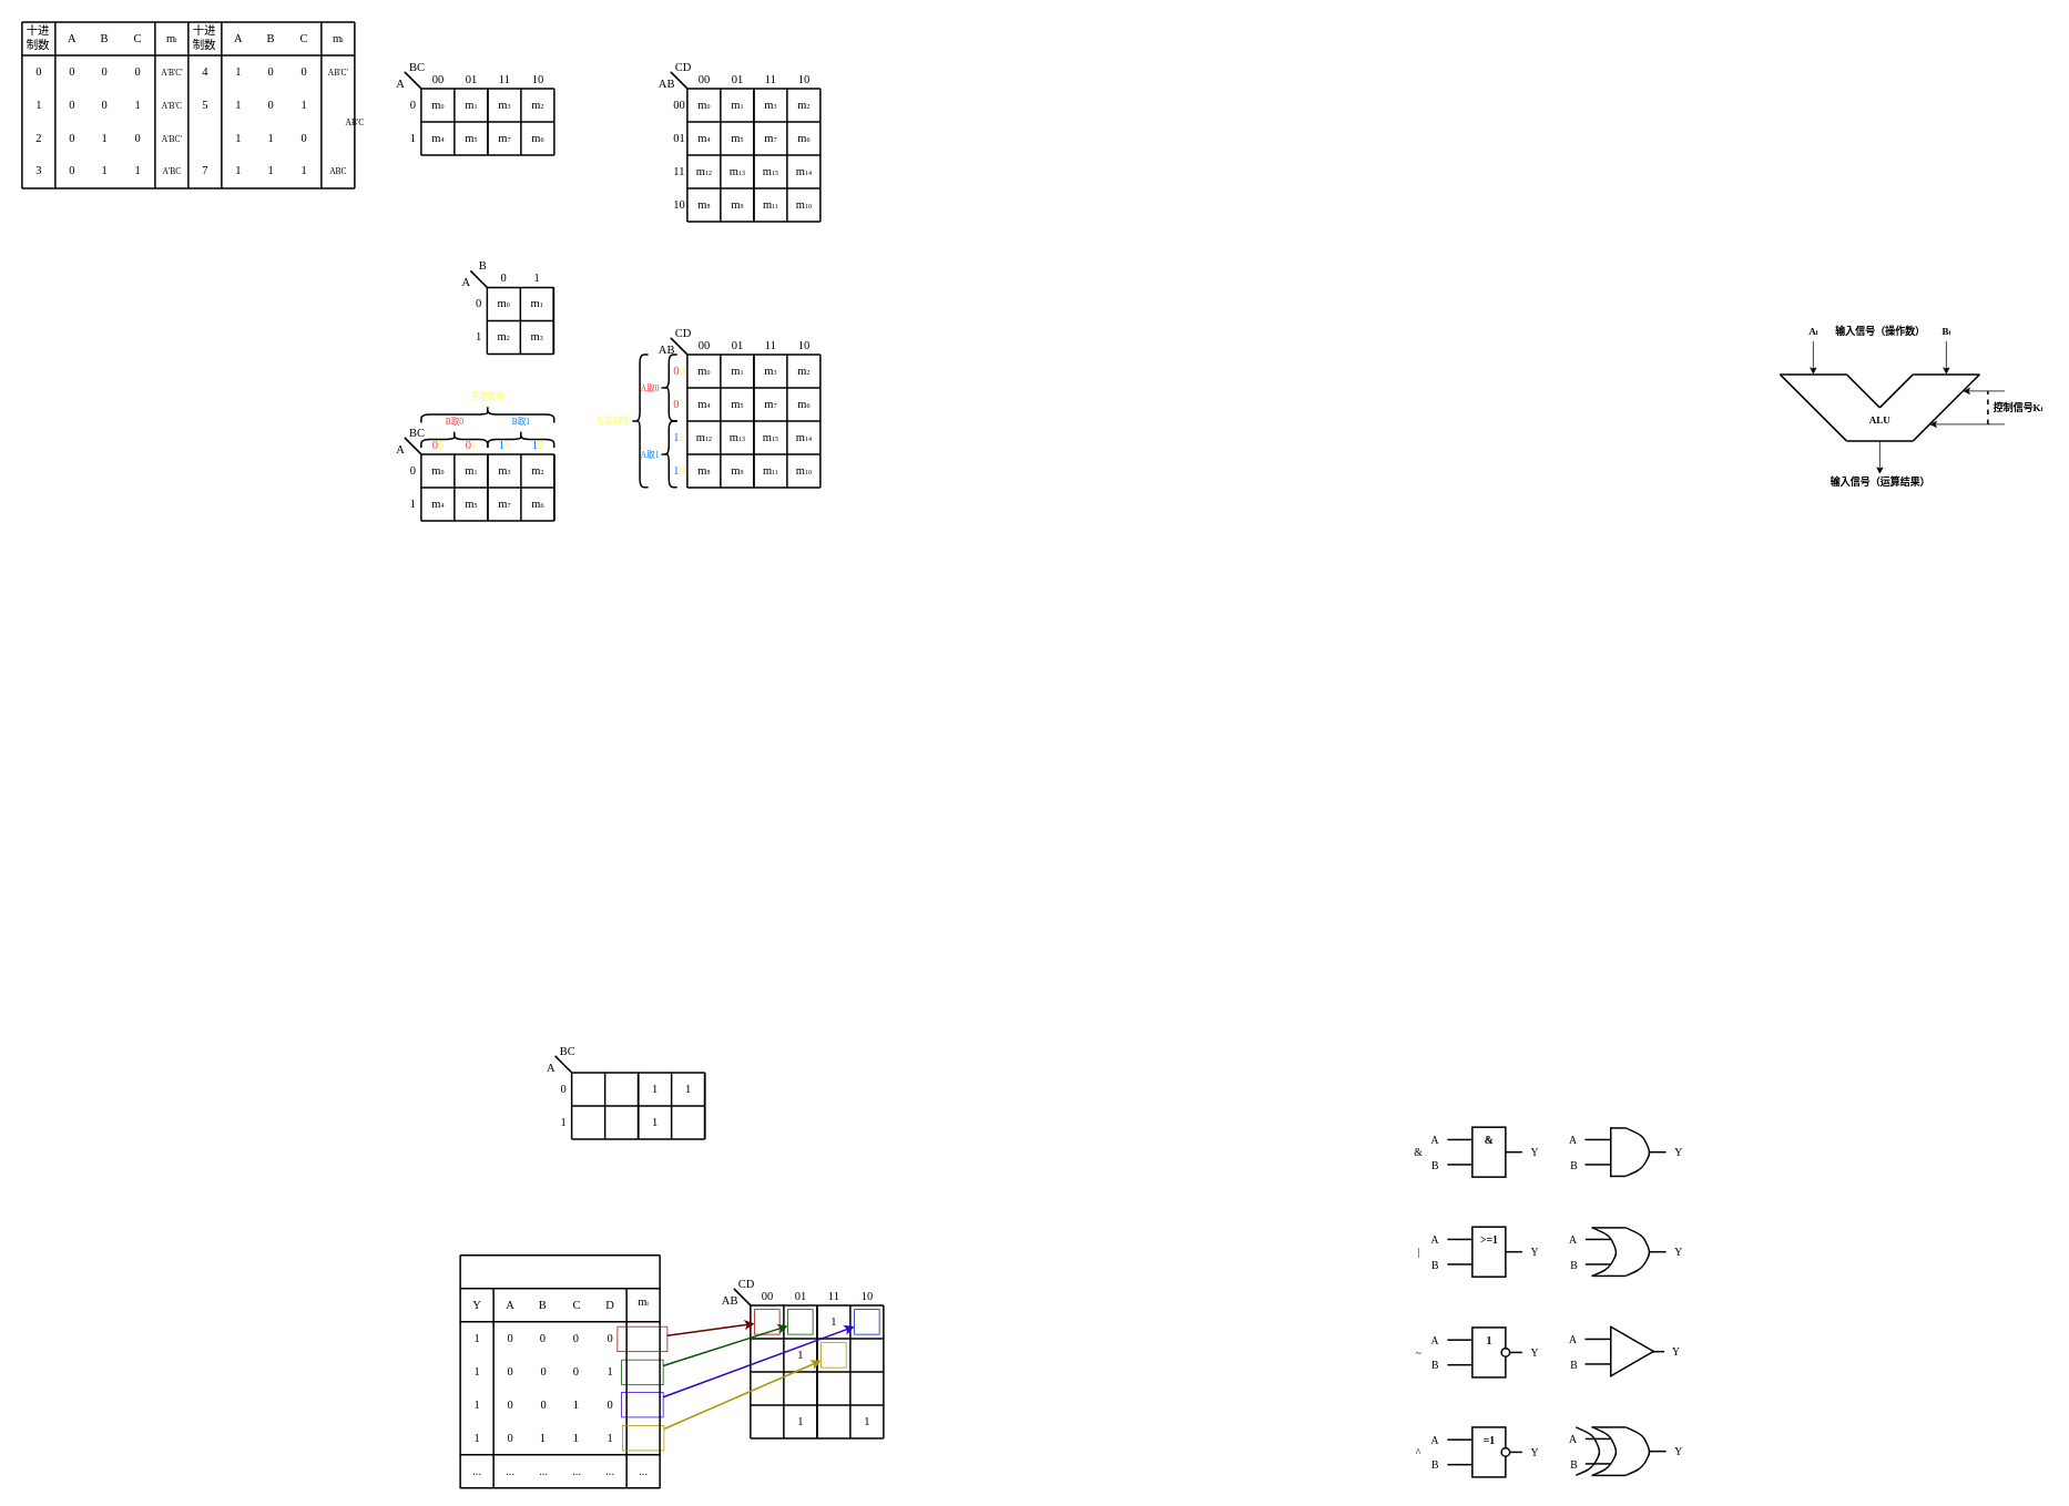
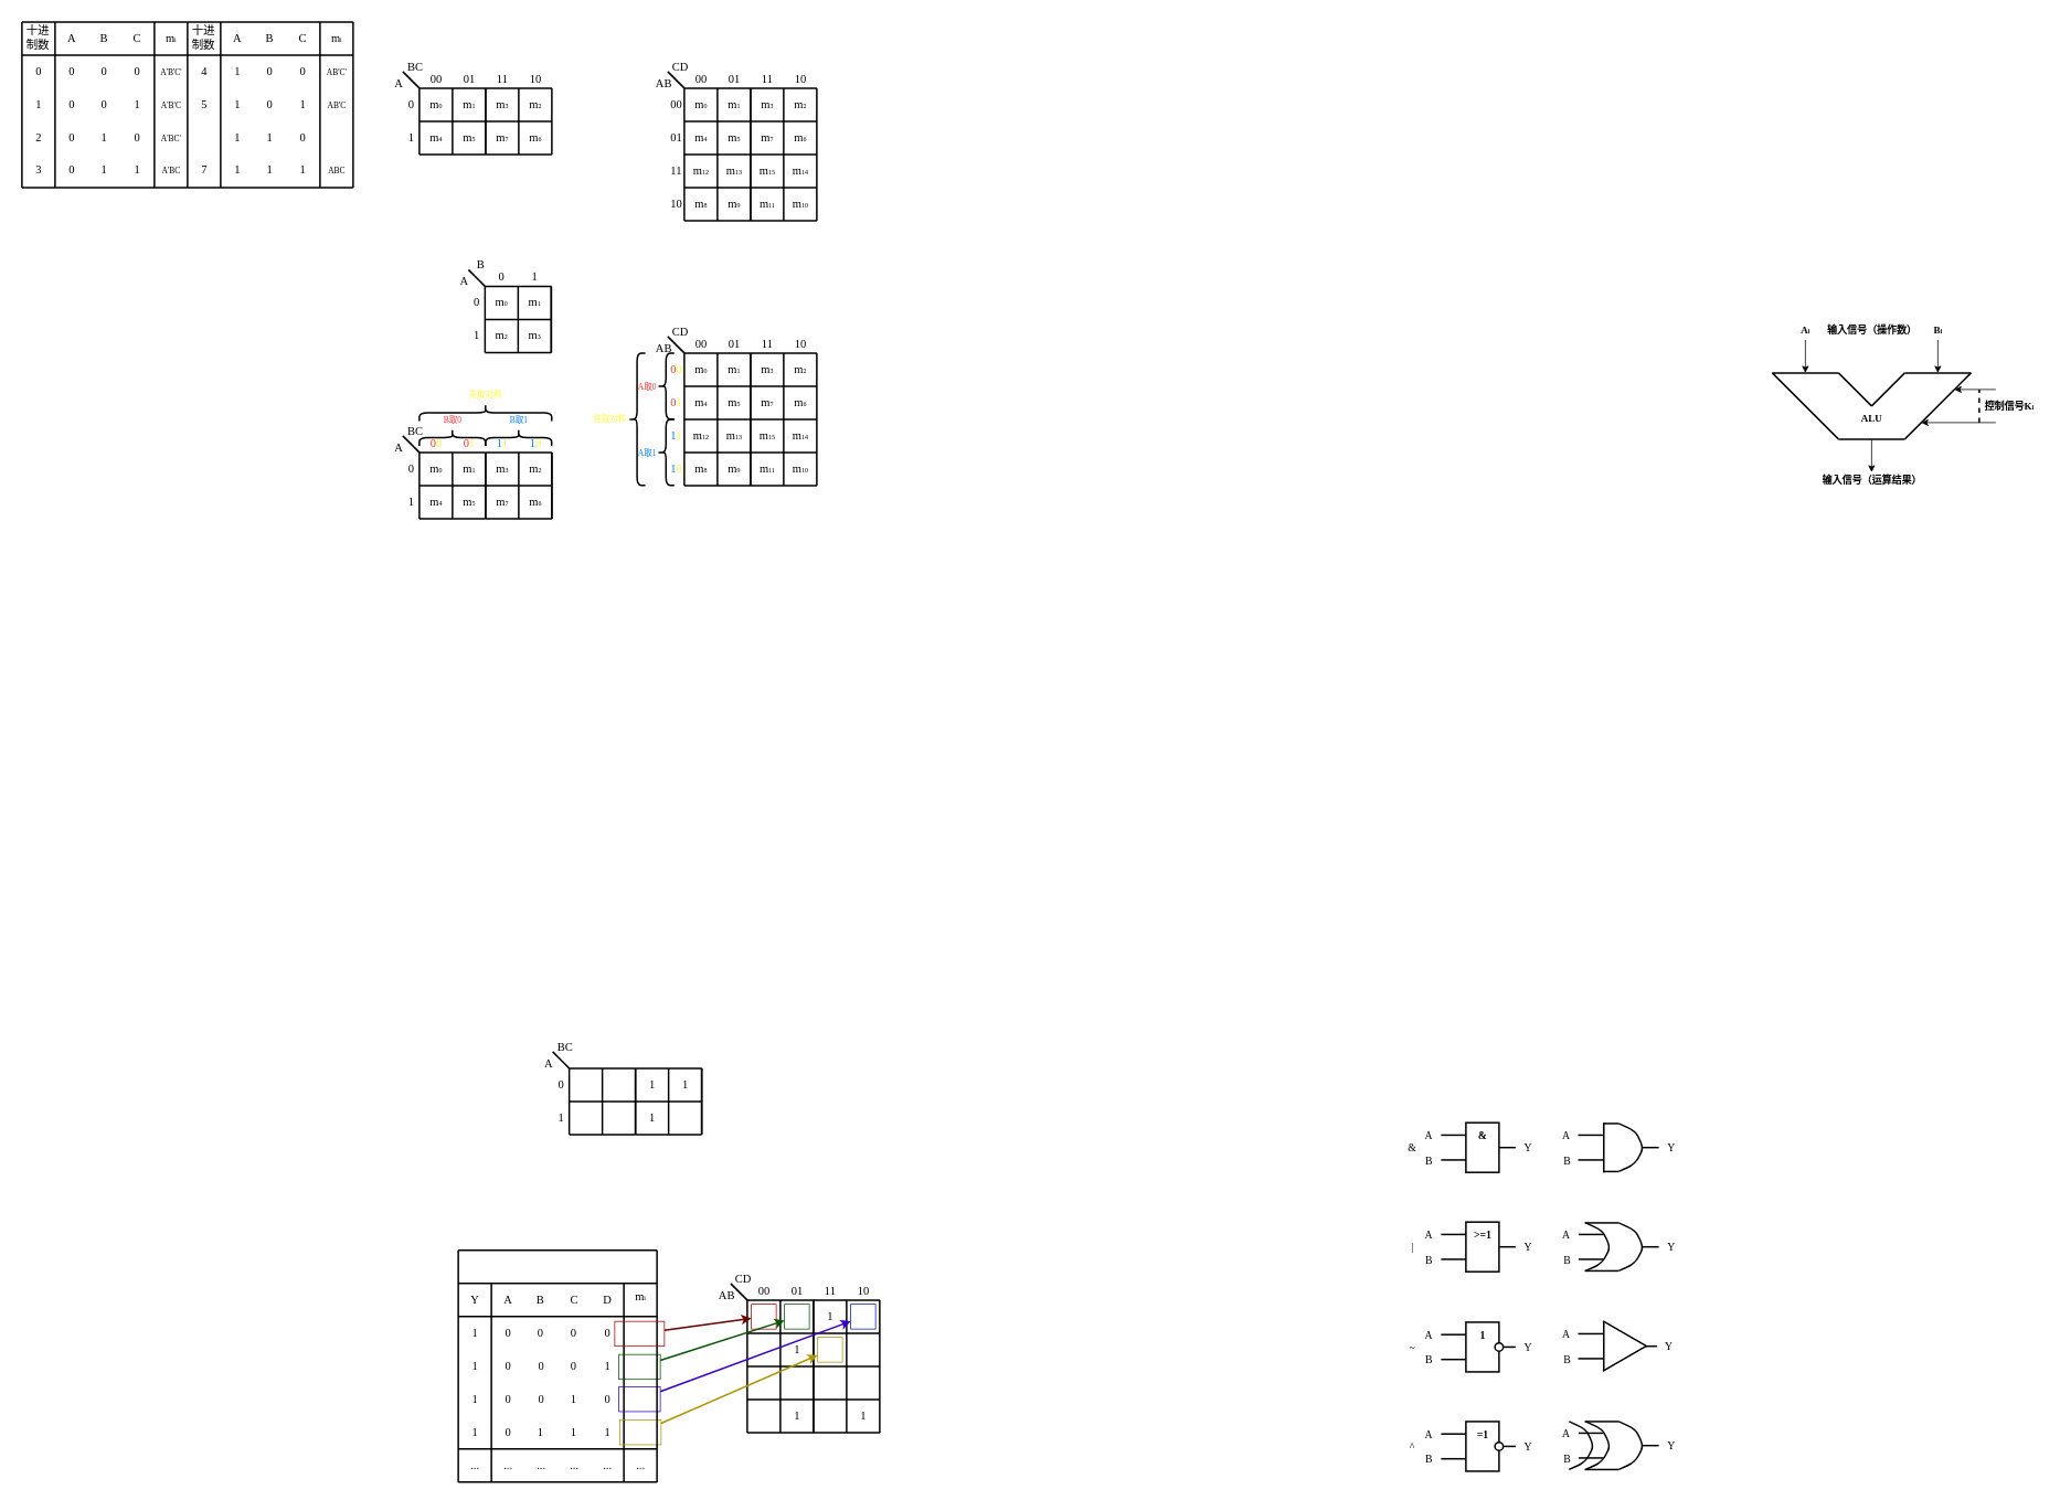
- <mxCell id="73" value="AB'C" style="text;html=1;align=center;verticalAlign=middle;resizable=0;points=[];autosize=1;strokeColor=none;fillColor=none;fontSize=10;fontFamily=Comic Sans MS;" vertex="1" parent="1"><mxGeometry x="401" y="131" width="50" height="30" as="geometry" /></mxCell>
+ <mxCell id="73" value="AB'C" style="text;html=1;align=center;verticalAlign=middle;resizable=0;points=[];autosize=1;strokeColor=none;fillColor=none;fontSize=10;fontFamily=Comic Sans MS;" vertex="1" parent="1"><mxGeometry x="381" y="111" width="50" height="30" as="geometry" /></mxCell>
